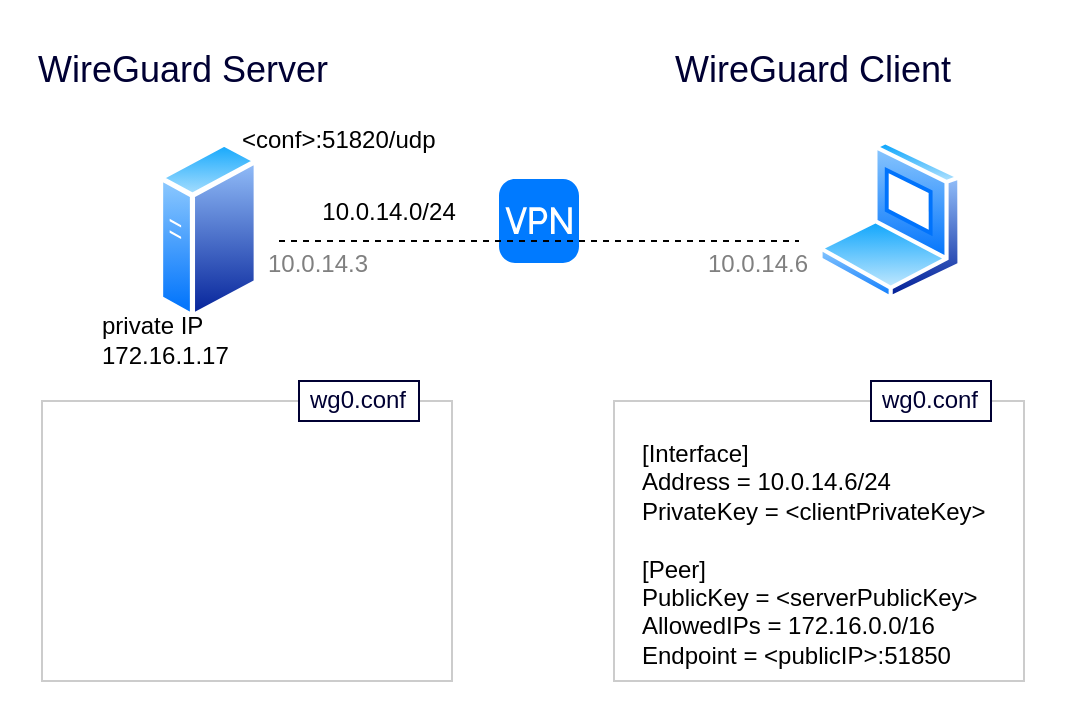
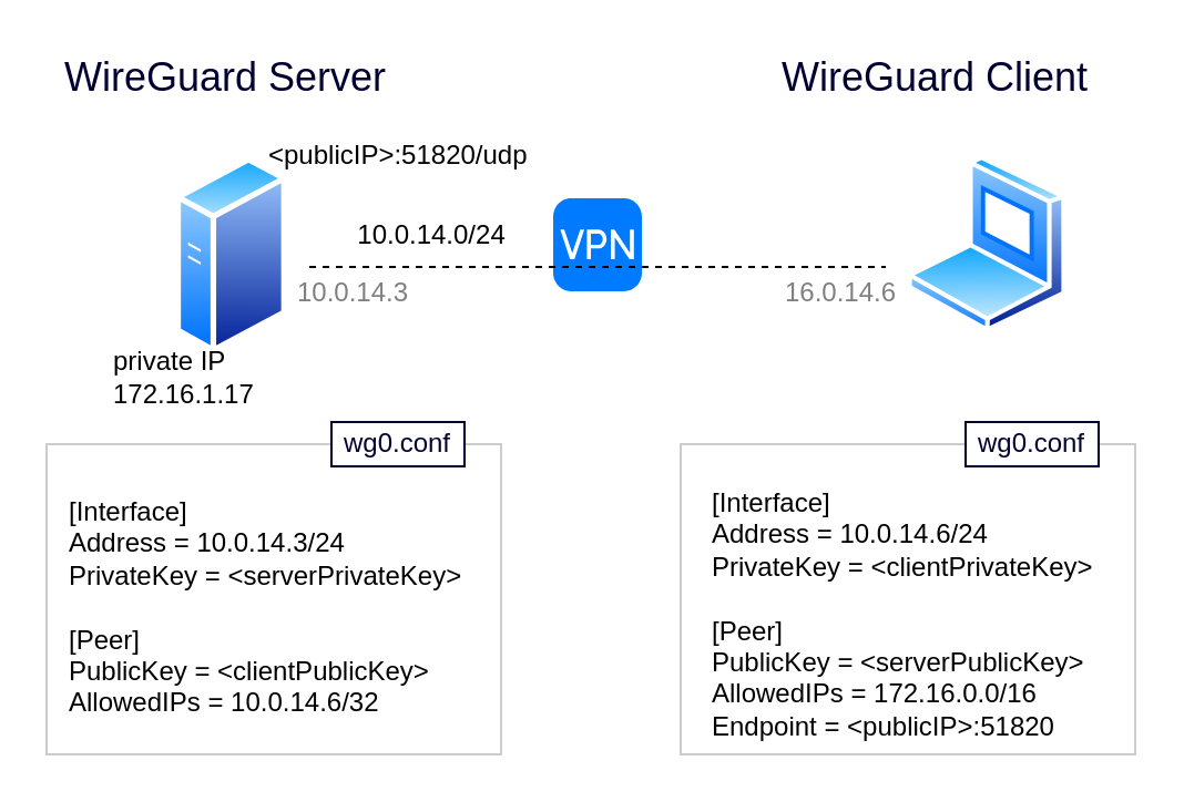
- <mxCell id="17" value="WireGuard Server" style="text;html=1;align=center;verticalAlign=middle;resizable=0;points=[];autosize=1;strokeColor=none;fontColor=#000033;fontSize=18;" parent="1" vertex="1"><mxGeometry x="10.5" y="20" width="160" height="30" as="geometry" /></mxCell>
+ <mxCell id="17" value="WireGuard Server" style="text;html=1;align=center;verticalAlign=middle;resizable=0;points=[];autosize=1;strokeColor=none;fontColor=#000033;fontSize=18;" parent="1" vertex="1"><mxGeometry x="20.5" y="20" width="160" height="30" as="geometry" /></mxCell>
- <mxCell id="18" value="WireGuard Client" style="text;html=1;align=center;verticalAlign=middle;resizable=0;points=[];autosize=1;strokeColor=none;fontColor=#000033;fontSize=18;" parent="1" vertex="1"><mxGeometry x="331" y="20" width="150" height="30" as="geometry" /></mxCell>
+ <mxCell id="18" value="WireGuard Client" style="text;html=1;align=center;verticalAlign=middle;resizable=0;points=[];autosize=1;strokeColor=none;fontColor=#000033;fontSize=18;" parent="1" vertex="1"><mxGeometry x="346" y="20" width="150" height="30" as="geometry" /></mxCell>
- <mxCell id="14" value="&lt;div&gt;&amp;lt;conf&amp;gt;:51820/udp&lt;/div&gt;" style="text;html=1;strokeColor=none;fillColor=none;align=left;verticalAlign=middle;whiteSpace=wrap;rounded=0;" parent="1" vertex="1"><mxGeometry x="119.4" y="60" width="109.6" height="20" as="geometry" /></mxCell>
+ <mxCell id="14" value="&lt;div&gt;&amp;lt;publicIP&amp;gt;:51820/udp&lt;/div&gt;" style="text;html=1;strokeColor=none;fillColor=none;align=left;verticalAlign=middle;whiteSpace=wrap;rounded=0;" parent="1" vertex="1"><mxGeometry x="119.4" y="60" width="109.6" height="20" as="geometry" /></mxCell>
- <mxCell id="11" value="10.0.14.6" style="text;html=1;strokeColor=none;fillColor=none;align=center;verticalAlign=middle;whiteSpace=wrap;rounded=0;fontColor=#808080;" parent="1" vertex="1"><mxGeometry x="359" y="122" width="40" height="20" as="geometry" /></mxCell>
+ <mxCell id="11" value="16.0.14.6" style="text;html=1;strokeColor=none;fillColor=none;align=center;verticalAlign=middle;whiteSpace=wrap;rounded=0;fontColor=#808080;" parent="1" vertex="1"><mxGeometry x="359" y="122" width="40" height="20" as="geometry" /></mxCell>
+ <mxCell id="13" value="&lt;div&gt;[Interface]&lt;/div&gt;&lt;div&gt;Address = 10.0.14.3/24&lt;/div&gt;&lt;div&gt;PrivateKey = &amp;lt;serverPrivateKey&amp;gt;&lt;/div&gt;&lt;div&gt;&lt;br&gt;&lt;/div&gt;&lt;div&gt;[Peer]&lt;/div&gt;&lt;div&gt;PublicKey = &amp;lt;clientPublicKey&amp;gt;&lt;/div&gt;&lt;div&gt;AllowedIPs = 10.0.14.6/32&lt;br&gt;&lt;/div&gt;&lt;div&gt;&lt;br&gt;&lt;/div&gt;" style="text;html=1;strokeColor=none;fillColor=none;align=left;verticalAlign=top;whiteSpace=wrap;rounded=0;" parent="1" vertex="1"><mxGeometry x="29" y="217" width="180" height="110" as="geometry" /></mxCell>
- <mxCell id="15" value="&lt;div&gt;[Interface]&lt;/div&gt;&lt;div&gt;Address = 10.0.14.6/24&lt;/div&gt;&lt;div&gt;PrivateKey = &amp;lt;clientPrivateKey&amp;gt;&lt;/div&gt;&lt;div&gt;&lt;br&gt;&lt;/div&gt;&lt;div&gt;[Peer]&lt;/div&gt;&lt;div&gt;PublicKey = &amp;lt;serverPublicKey&amp;gt;&lt;/div&gt;&lt;div&gt;AllowedIPs = 172.16.0.0/16&lt;/div&gt;&lt;div&gt;Endpoint = &amp;lt;publicIP&amp;gt;:51850&lt;br&gt;&lt;/div&gt;&lt;div&gt;&lt;br&gt;&lt;/div&gt;" style="text;html=1;fillColor=none;align=left;verticalAlign=top;whiteSpace=wrap;rounded=0;perimeterSpacing=0;" parent="1" vertex="1"><mxGeometry x="319" y="213" width="180" height="110" as="geometry" /></mxCell>
+ <mxCell id="15" value="&lt;div&gt;[Interface]&lt;/div&gt;&lt;div&gt;Address = 10.0.14.6/24&lt;/div&gt;&lt;div&gt;PrivateKey = &amp;lt;clientPrivateKey&amp;gt;&lt;/div&gt;&lt;div&gt;&lt;br&gt;&lt;/div&gt;&lt;div&gt;[Peer]&lt;/div&gt;&lt;div&gt;PublicKey = &amp;lt;serverPublicKey&amp;gt;&lt;/div&gt;&lt;div&gt;AllowedIPs = 172.16.0.0/16&lt;/div&gt;&lt;div&gt;Endpoint = &amp;lt;publicIP&amp;gt;:51820&lt;br&gt;&lt;/div&gt;&lt;div&gt;&lt;br&gt;&lt;/div&gt;" style="text;html=1;fillColor=none;align=left;verticalAlign=top;whiteSpace=wrap;rounded=0;perimeterSpacing=0;" parent="1" vertex="1"><mxGeometry x="319" y="213" width="180" height="110" as="geometry" /></mxCell>
